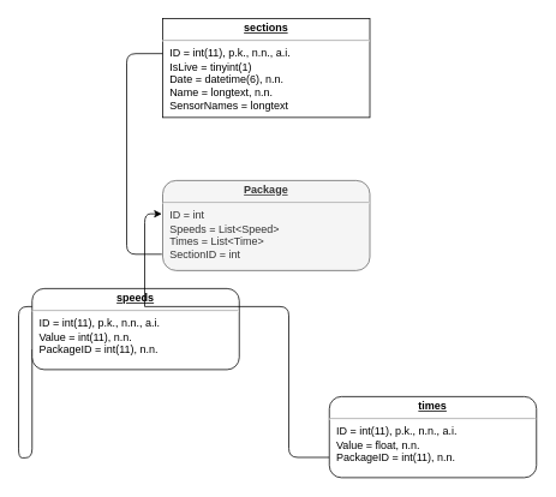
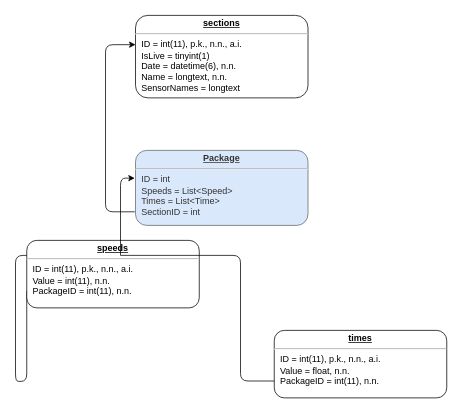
- <mxCell id="8" style="edgeStyle=orthogonalEdgeStyle;orthogonalLoop=1;jettySize=auto;html=1;exitX=-0.004;exitY=0.819;exitDx=0;exitDy=0;entryX=0;entryY=0.355;entryDx=0;entryDy=0;entryPerimeter=0;startArrow=none;startFill=0;endArrow=none;endFill=1;exitPerimeter=0;" edge="1" parent="1" source="9" target="6"><mxGeometry relative="1" as="geometry"><Array as="points"><mxPoint x="140" y="282" /><mxPoint x="140" y="59" /></Array></mxGeometry></mxCell>
+ <mxCell id="8" style="edgeStyle=orthogonalEdgeStyle;orthogonalLoop=1;jettySize=auto;html=1;exitX=-0.004;exitY=0.819;exitDx=0;exitDy=0;entryX=0;entryY=0.355;entryDx=0;entryDy=0;entryPerimeter=0;startArrow=none;startFill=0;endArrow=classic;endFill=1;exitPerimeter=0;" edge="1" parent="1" source="9" target="6"><mxGeometry relative="1" as="geometry"><Array as="points"><mxPoint x="140" y="282" /><mxPoint x="140" y="59" /></Array></mxGeometry></mxCell>
- <mxCell id="6" value="&lt;p style=&quot;margin: 0px ; margin-top: 4px ; text-align: center ; text-decoration: underline&quot;&gt;&lt;b&gt;sections&lt;/b&gt;&lt;br&gt;&lt;/p&gt;&lt;hr&gt;&lt;p style=&quot;margin: 0px ; margin-left: 8px&quot;&gt;ID = int(11), p.k., n.n., a.i.&lt;br&gt;IsLive = tinyint(1)&lt;br&gt;Date = datetime(6), n.n.&lt;/p&gt;&lt;p style=&quot;margin: 0px ; margin-left: 8px&quot;&gt;Name = longtext, n.n.&lt;/p&gt;&lt;p style=&quot;margin: 0px ; margin-left: 8px&quot;&gt;SensorNames = longtext&lt;br&gt;&lt;/p&gt;" style="verticalAlign=top;align=left;overflow=fill;fontSize=12;fontFamily=Helvetica;html=1;rounded=0;" vertex="1" parent="1"><mxGeometry x="180" y="20" width="230" height="110" as="geometry" /></mxCell>
+ <mxCell id="6" value="&lt;p style=&quot;margin: 0px ; margin-top: 4px ; text-align: center ; text-decoration: underline&quot;&gt;&lt;b&gt;sections&lt;/b&gt;&lt;br&gt;&lt;/p&gt;&lt;hr&gt;&lt;p style=&quot;margin: 0px ; margin-left: 8px&quot;&gt;ID = int(11), p.k., n.n., a.i.&lt;br&gt;IsLive = tinyint(1)&lt;br&gt;Date = datetime(6), n.n.&lt;/p&gt;&lt;p style=&quot;margin: 0px ; margin-left: 8px&quot;&gt;Name = longtext, n.n.&lt;/p&gt;&lt;p style=&quot;margin: 0px ; margin-left: 8px&quot;&gt;SensorNames = longtext&lt;br&gt;&lt;/p&gt;" style="verticalAlign=top;align=left;overflow=fill;fontSize=12;fontFamily=Helvetica;html=1;rounded=1;" vertex="1" parent="1"><mxGeometry x="180" y="20" width="230" height="110" as="geometry" /></mxCell>
- <mxCell id="9" value="&lt;p style=&quot;margin: 0px ; margin-top: 4px ; text-align: center ; text-decoration: underline&quot;&gt;&lt;b&gt;Package&lt;/b&gt;&lt;br&gt;&lt;/p&gt;&lt;hr&gt;&lt;p style=&quot;margin: 0px ; margin-left: 8px&quot;&gt;ID = int&lt;br&gt;Speeds = List&amp;lt;Speed&amp;gt;&lt;/p&gt;&lt;p style=&quot;margin: 0px ; margin-left: 8px&quot;&gt;Times = List&amp;lt;Time&amp;gt;&lt;/p&gt;&lt;p style=&quot;margin: 0px ; margin-left: 8px&quot;&gt;SectionID = int&lt;br&gt;&lt;/p&gt;" style="verticalAlign=top;align=left;overflow=fill;fontSize=12;fontFamily=Helvetica;html=1;fillColor=#f5f5f5;strokeColor=#666666;fontColor=#333333;rounded=1;" vertex="1" parent="1"><mxGeometry x="180" y="200" width="230" height="100" as="geometry" /></mxCell>
+ <mxCell id="9" value="&lt;p style=&quot;margin: 0px ; margin-top: 4px ; text-align: center ; text-decoration: underline&quot;&gt;&lt;b&gt;Package&lt;/b&gt;&lt;br&gt;&lt;/p&gt;&lt;hr&gt;&lt;p style=&quot;margin: 0px ; margin-left: 8px&quot;&gt;ID = int&lt;br&gt;Speeds = List&amp;lt;Speed&amp;gt;&lt;/p&gt;&lt;p style=&quot;margin: 0px ; margin-left: 8px&quot;&gt;Times = List&amp;lt;Time&amp;gt;&lt;/p&gt;&lt;p style=&quot;margin: 0px ; margin-left: 8px&quot;&gt;SectionID = int&lt;br&gt;&lt;/p&gt;" style="verticalAlign=top;align=left;overflow=fill;fontSize=12;fontFamily=Helvetica;html=1;fillColor=#dae8fc;strokeColor=#666666;fontColor=#333333;rounded=1;" vertex="1" parent="1"><mxGeometry x="180" y="200" width="230" height="100" as="geometry" /></mxCell>
